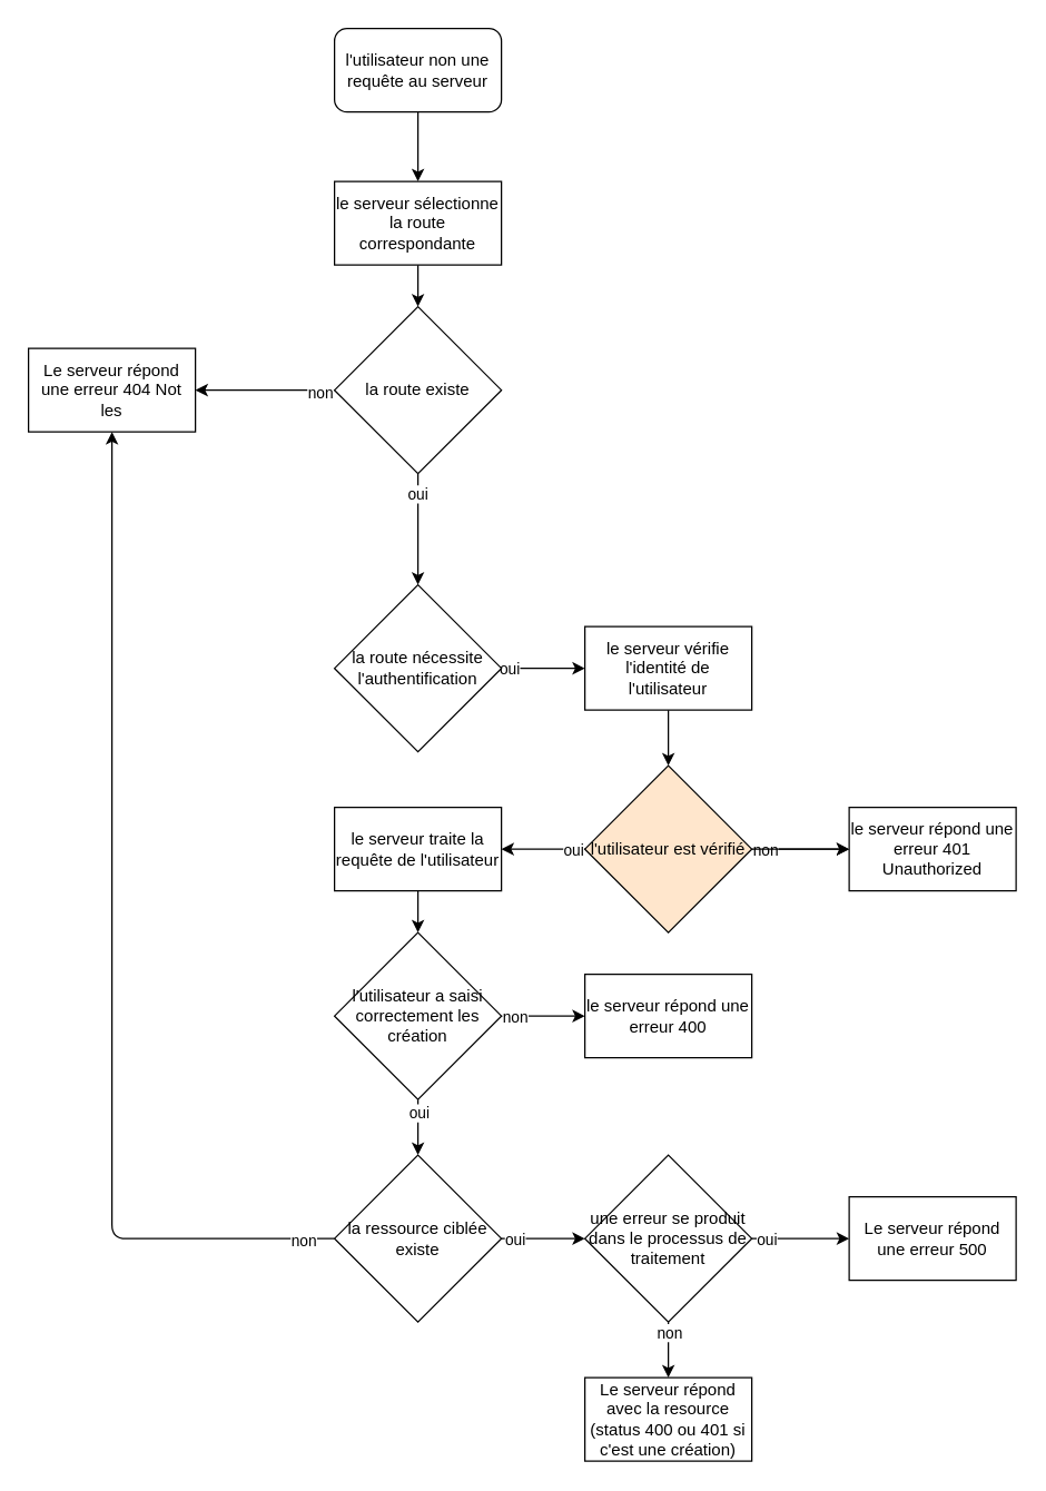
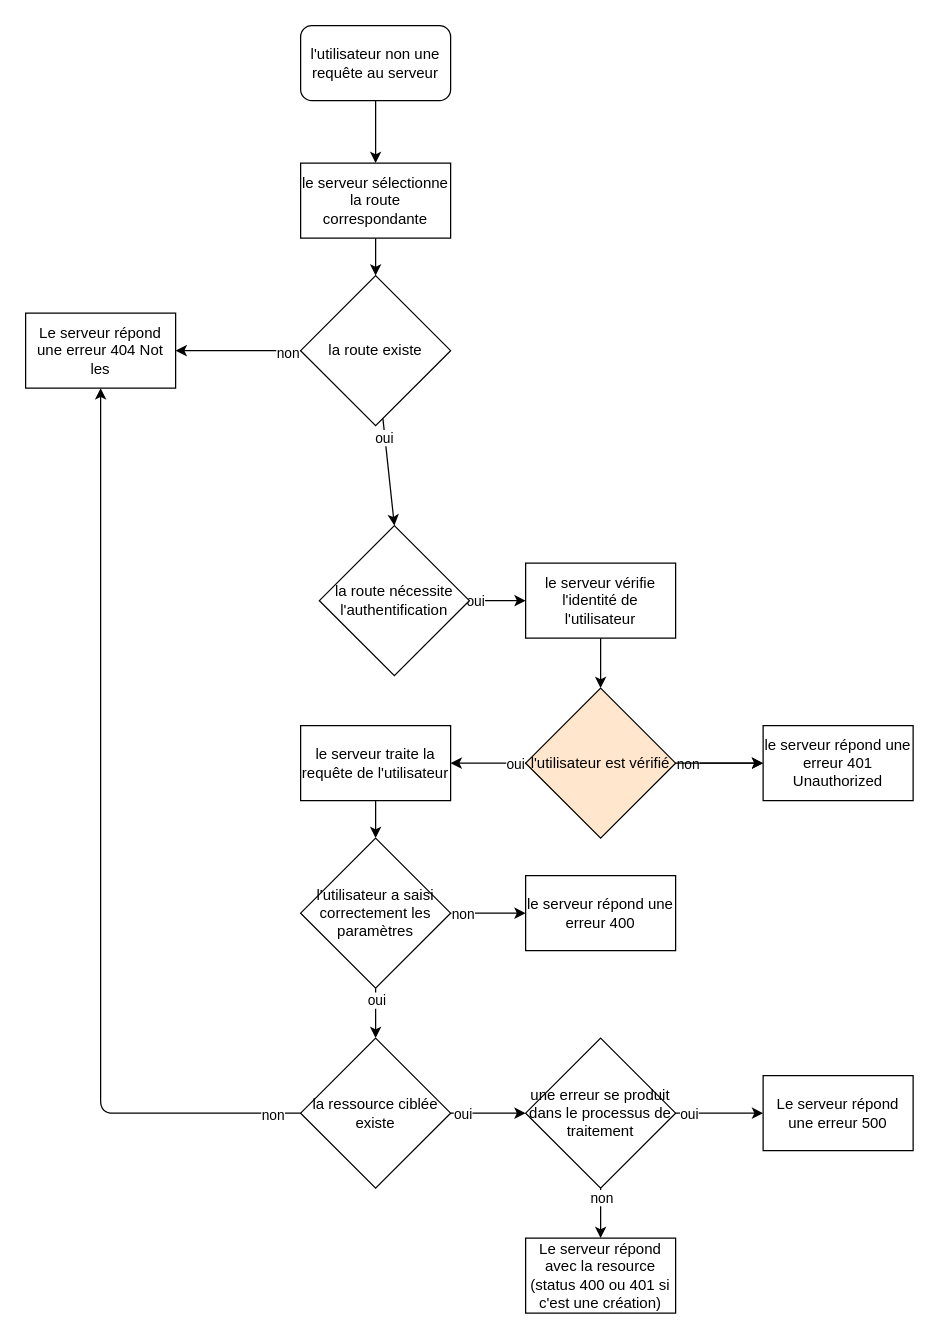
- <mxCell id="14" value="la route nécessite l'authentification" style="rhombus;whiteSpace=wrap;html=1;" vertex="1" parent="1"><mxGeometry x="240" y="420" width="120" height="120" as="geometry" /></mxCell>
+ <mxCell id="14" value="la route nécessite l'authentification" style="rhombus;whiteSpace=wrap;html=1;" vertex="1" parent="1"><mxGeometry x="255" y="420" width="120" height="120" as="geometry" /></mxCell>
- <mxCell id="32" value="l'utilisateur a saisi correctement les création" style="rhombus;whiteSpace=wrap;html=1;" vertex="1" parent="1"><mxGeometry x="240" y="670" width="120" height="120" as="geometry" /></mxCell>
+ <mxCell id="32" value="l'utilisateur a saisi correctement les paramètres" style="rhombus;whiteSpace=wrap;html=1;" vertex="1" parent="1"><mxGeometry x="240" y="670" width="120" height="120" as="geometry" /></mxCell>
